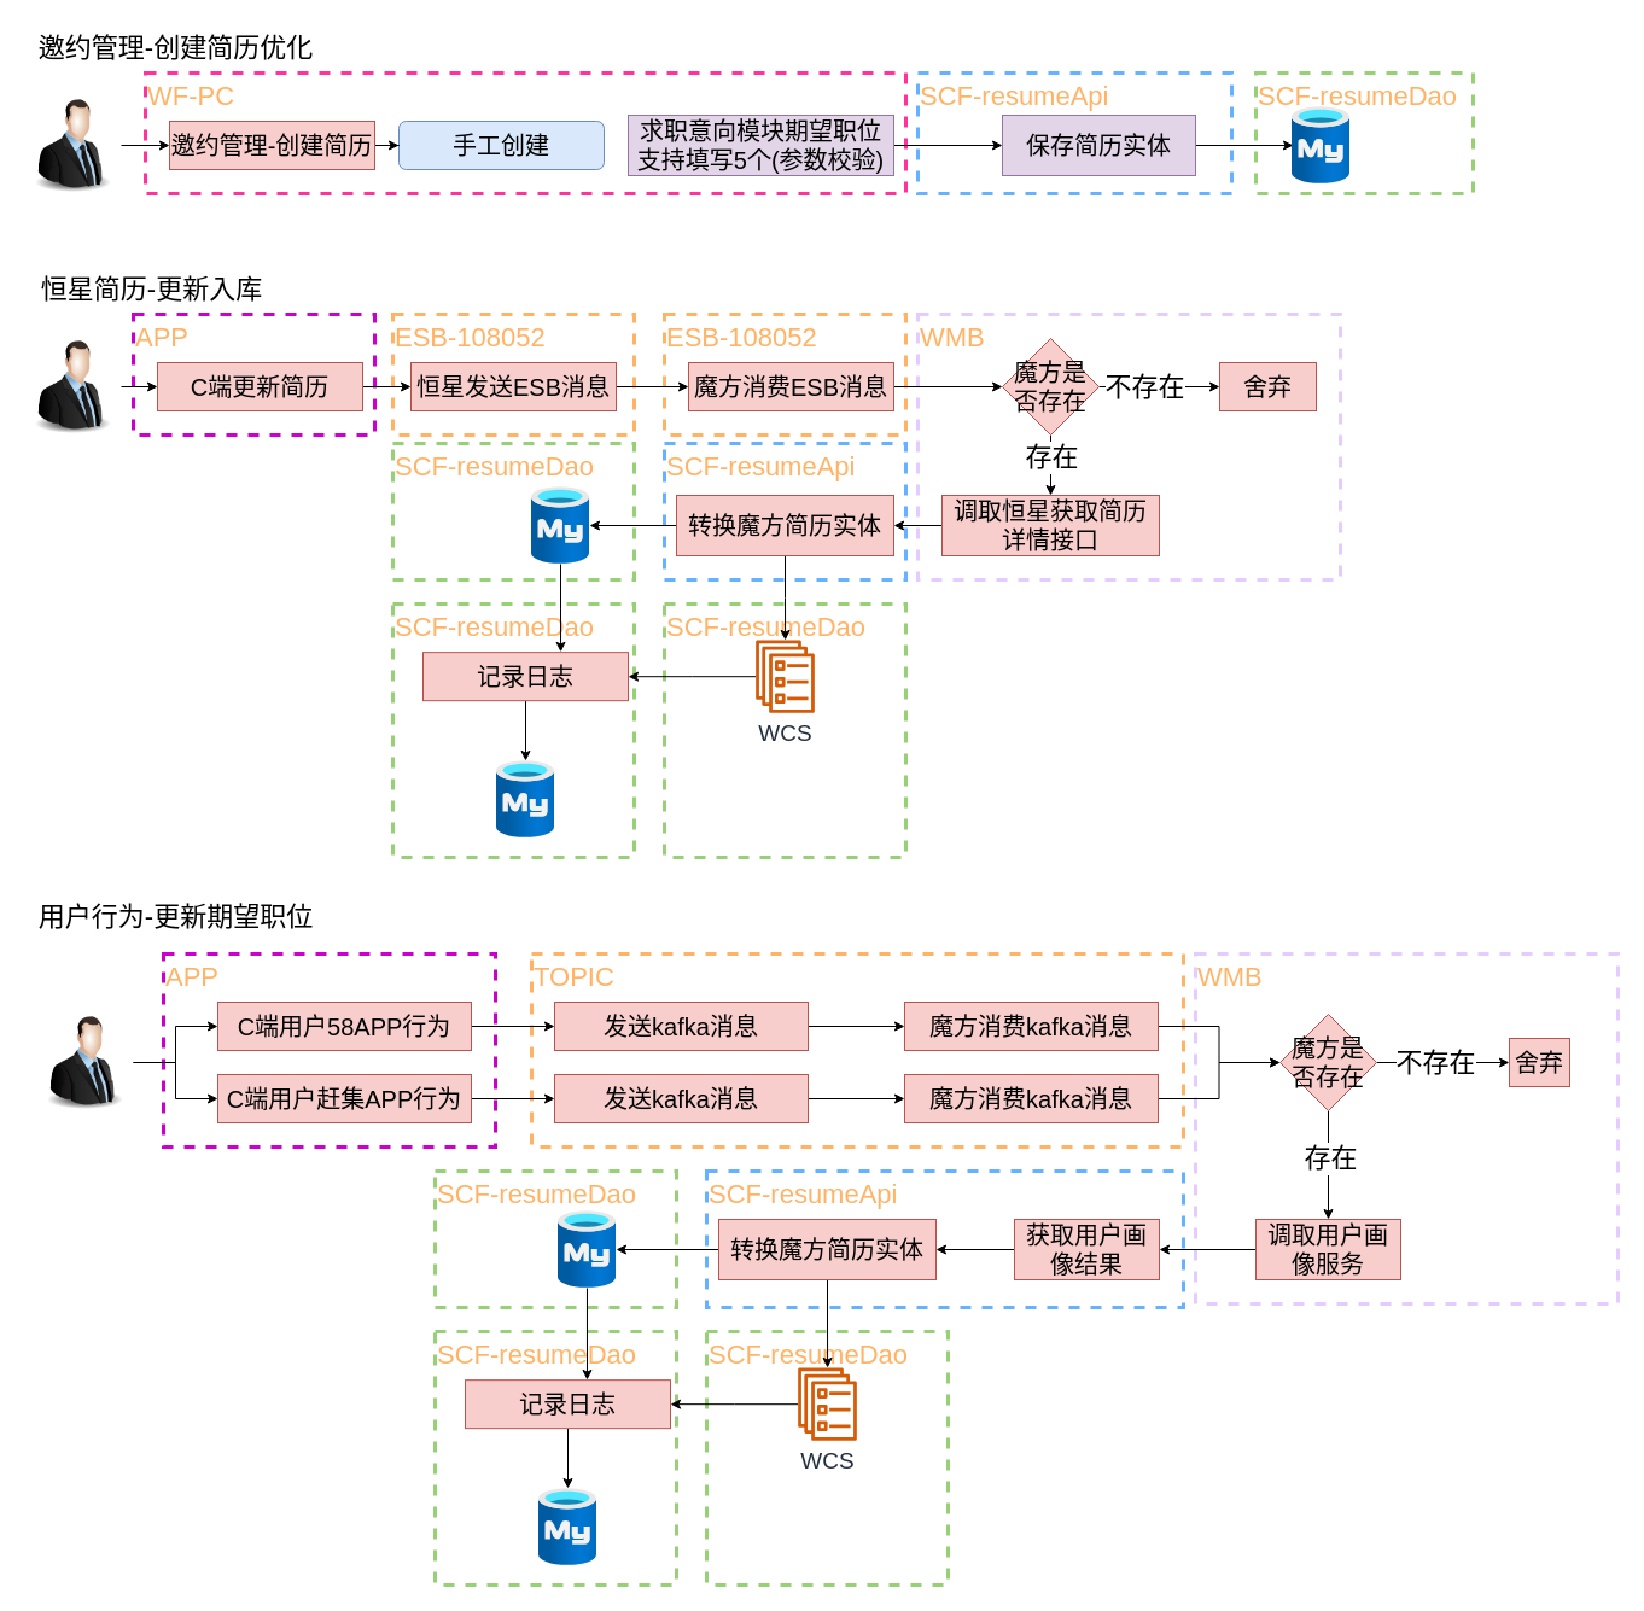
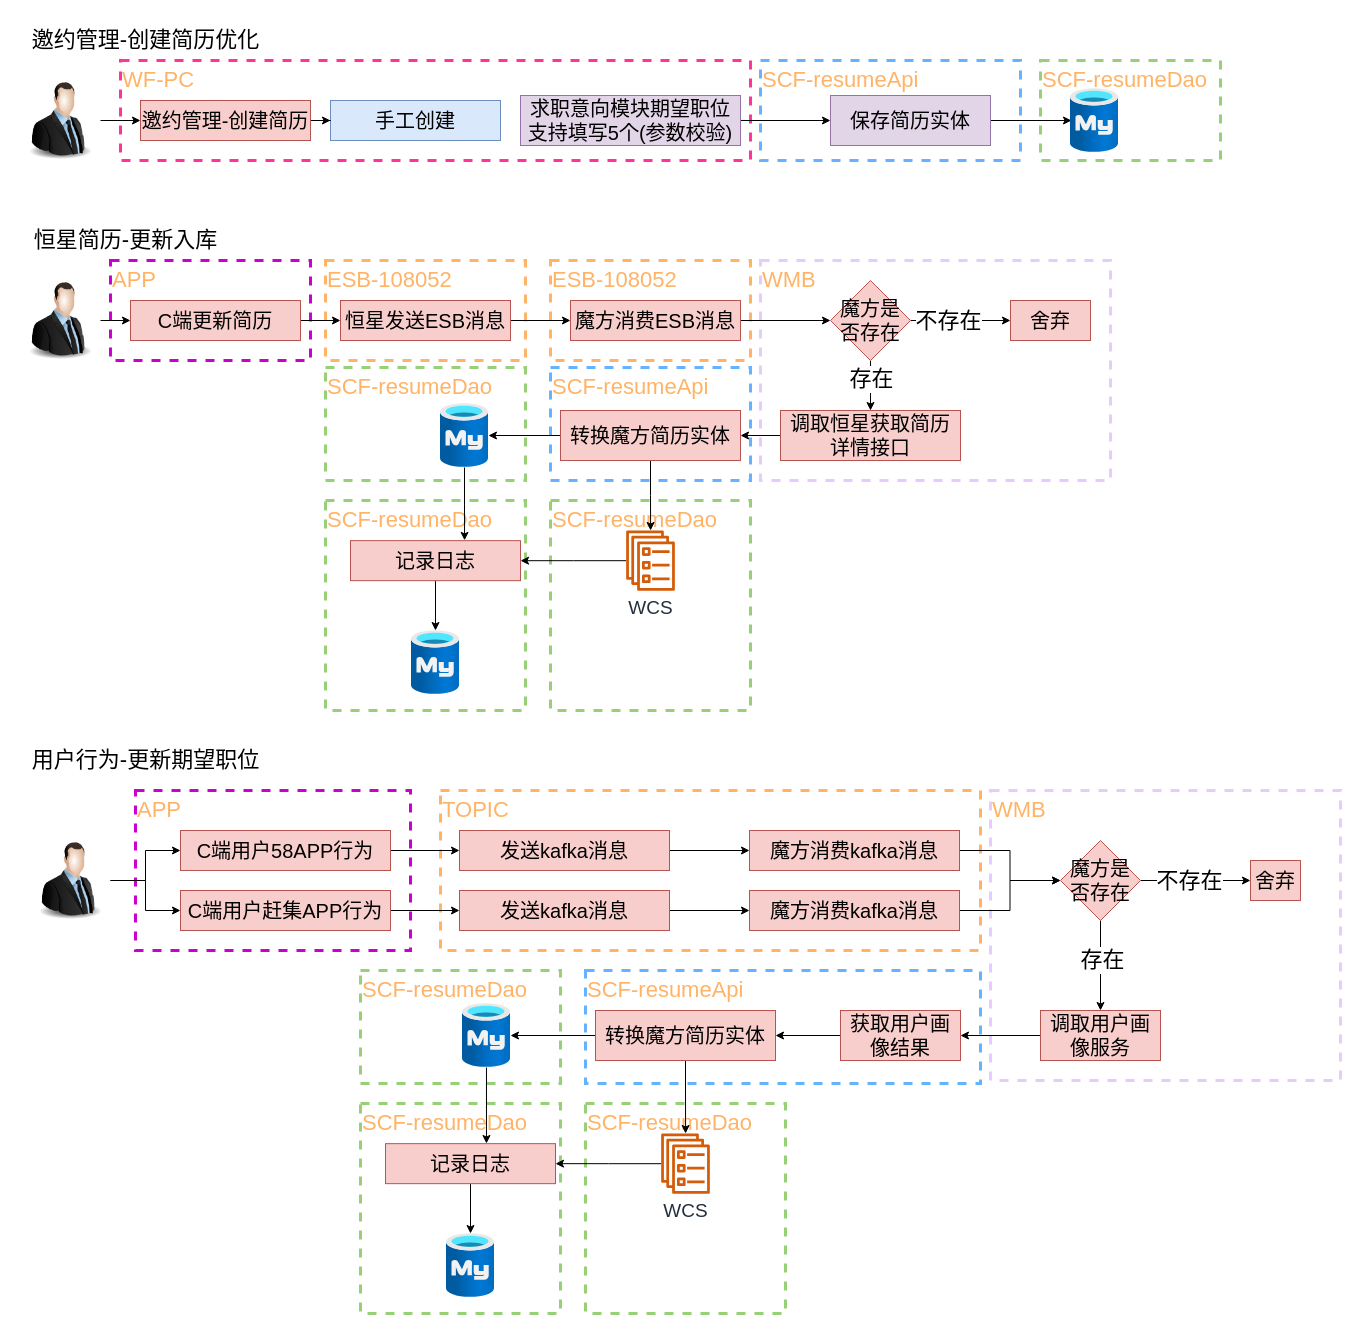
- <mxCell id="17" value="手工创建" style="whiteSpace=wrap;html=1;fontSize=20;fillColor=#dae8fc;strokeColor=#6c8ebf;rounded=1;" vertex="1" parent="1"><mxGeometry x="330" y="100" width="170" height="40" as="geometry" /></mxCell>
+ <mxCell id="17" value="手工创建" style="rounded=0;whiteSpace=wrap;html=1;fontSize=20;fillColor=#dae8fc;strokeColor=#6c8ebf;" vertex="1" parent="1"><mxGeometry x="330" y="100" width="170" height="40" as="geometry" /></mxCell>
